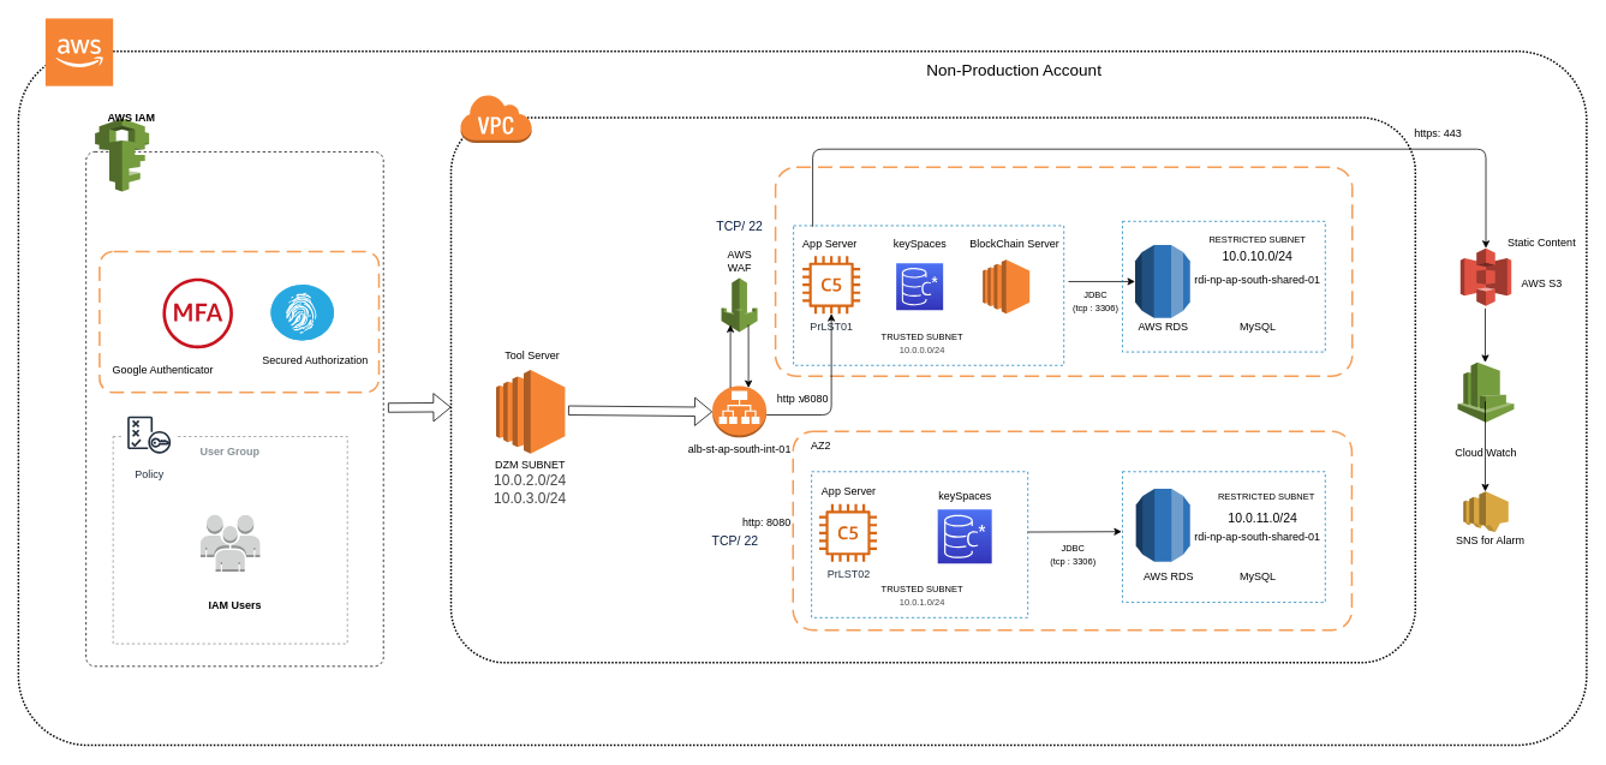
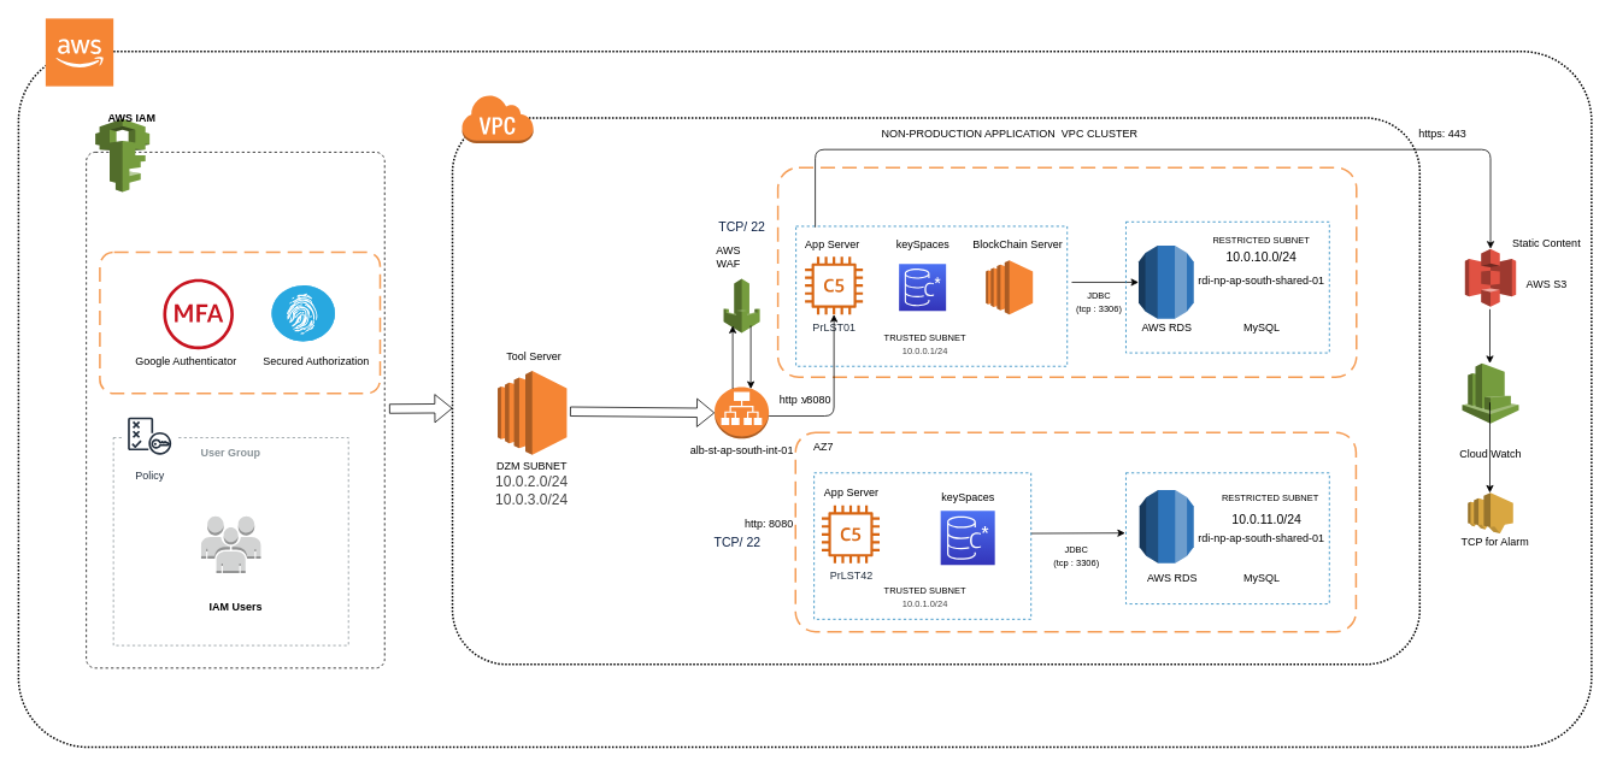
- <mxCell id="2" value="&lt;font style=&quot;font-size: 18px&quot;&gt;Non-Production Account&lt;/font&gt;" style="text;html=1;strokeColor=none;fillColor=none;align=center;verticalAlign=middle;whiteSpace=wrap;rounded=0;" parent="1" vertex="1"><mxGeometry x="990" y="60" width="270" height="35" as="geometry" /></mxCell>
+ <mxCell id="32" value="NON-PRODUCTION APPLICATION&amp;nbsp; VPC CLUSTER" style="text;html=1;align=center;verticalAlign=middle;resizable=0;points=[];autosize=1;" parent="1" vertex="1"><mxGeometry x="966" y="138" width="300" height="20" as="geometry" /></mxCell>
- <mxCell id="34" value="AWS&lt;br&gt;WAF" style="text;html=1;align=center;verticalAlign=middle;resizable=0;points=[];autosize=1;" parent="1" vertex="1"><mxGeometry x="800" y="274" width="40" height="30" as="geometry" /></mxCell>
+ <mxCell id="34" value="AWS&lt;br&gt;WAF" style="text;html=1;align=center;verticalAlign=middle;resizable=0;points=[];autosize=1;" parent="1" vertex="1"><mxGeometry x="785" y="269" width="40" height="30" as="geometry" /></mxCell>
- <mxCell id="35" value="&lt;font style=&quot;font-size: 10px&quot;&gt;TRUSTED SUBNET&lt;br&gt;&lt;span style=&quot;color: rgb(68 , 68 , 68) ; font-family: &amp;#34;calibri&amp;#34; , sans-serif , &amp;#34;mongolian baiti&amp;#34; , &amp;#34;microsoft yi baiti&amp;#34; , &amp;#34;javanese text&amp;#34; , &amp;#34;yu gothic&amp;#34; ; text-align: left ; background-color: rgb(255 , 255 , 255)&quot;&gt;10.0.0.0/24&lt;/span&gt;&lt;/font&gt;" style="text;html=1;strokeColor=none;fillColor=none;align=center;verticalAlign=middle;whiteSpace=wrap;rounded=0;dashed=1;fontStyle=0" parent="1" vertex="1"><mxGeometry x="972.5" y="370.13" width="100" height="20" as="geometry" /></mxCell>
+ <mxCell id="35" value="&lt;font style=&quot;font-size: 10px&quot;&gt;TRUSTED SUBNET&lt;br&gt;&lt;span style=&quot;color: rgb(68 , 68 , 68) ; font-family: &amp;#34;calibri&amp;#34; , sans-serif , &amp;#34;mongolian baiti&amp;#34; , &amp;#34;microsoft yi baiti&amp;#34; , &amp;#34;javanese text&amp;#34; , &amp;#34;yu gothic&amp;#34; ; text-align: left ; background-color: rgb(255 , 255 , 255)&quot;&gt;10.0.0.1/24&lt;/span&gt;&lt;/font&gt;" style="text;html=1;strokeColor=none;fillColor=none;align=center;verticalAlign=middle;whiteSpace=wrap;rounded=0;dashed=1;fontStyle=0" parent="1" vertex="1"><mxGeometry x="972.5" y="370.13" width="100" height="20" as="geometry" /></mxCell>
- <mxCell id="83" value="Google Authenticator" style="text;html=1;align=center;verticalAlign=middle;resizable=0;points=[];autosize=1;" vertex="1" parent="1"><mxGeometry x="115" y="400.13" width="130" height="20" as="geometry" /></mxCell>
+ <mxCell id="83" value="Google Authenticator" style="text;html=1;align=center;verticalAlign=middle;resizable=0;points=[];autosize=1;" vertex="1" parent="1"><mxGeometry x="140" y="390.13" width="130" height="20" as="geometry" /></mxCell>
- <mxCell id="48" value="AZ2" style="text;html=1;align=center;verticalAlign=middle;resizable=0;points=[];autosize=1;" parent="1" vertex="1"><mxGeometry x="890" y="485" width="40" height="20" as="geometry" /></mxCell>
+ <mxCell id="48" value="AZ7" style="text;html=1;align=center;verticalAlign=middle;resizable=0;points=[];autosize=1;" parent="1" vertex="1"><mxGeometry x="890" y="485" width="40" height="20" as="geometry" /></mxCell>
- <mxCell id="61" value="SNS for Alarm" style="text;html=1;align=center;verticalAlign=middle;resizable=0;points=[];autosize=1;" parent="1" vertex="1"><mxGeometry x="1608.25" y="590" width="90" height="20" as="geometry" /></mxCell>
+ <mxCell id="61" value="TCP for Alarm" style="text;html=1;align=center;verticalAlign=middle;resizable=0;points=[];autosize=1;" parent="1" vertex="1"><mxGeometry x="1608.25" y="590" width="90" height="20" as="geometry" /></mxCell>
- <mxCell id="40" value="&lt;span style=&quot;font-size: 12px&quot;&gt;PrLST02&lt;/span&gt;" style="outlineConnect=0;fontColor=#232F3E;gradientColor=none;fillColor=#D86613;strokeColor=none;dashed=0;verticalLabelPosition=bottom;verticalAlign=top;align=center;html=1;fontSize=12;fontStyle=0;aspect=fixed;pointerEvents=1;shape=mxgraph.aws4.c5_instance;" parent="1" vertex="1"><mxGeometry x="908.5" y="559" width="64" height="64" as="geometry" /></mxCell>
+ <mxCell id="40" value="&lt;span style=&quot;font-size: 12px&quot;&gt;PrLST42&lt;/span&gt;" style="outlineConnect=0;fontColor=#232F3E;gradientColor=none;fillColor=#D86613;strokeColor=none;dashed=0;verticalLabelPosition=bottom;verticalAlign=top;align=center;html=1;fontSize=12;fontStyle=0;aspect=fixed;pointerEvents=1;shape=mxgraph.aws4.c5_instance;" parent="1" vertex="1"><mxGeometry x="908.5" y="559" width="64" height="64" as="geometry" /></mxCell>
